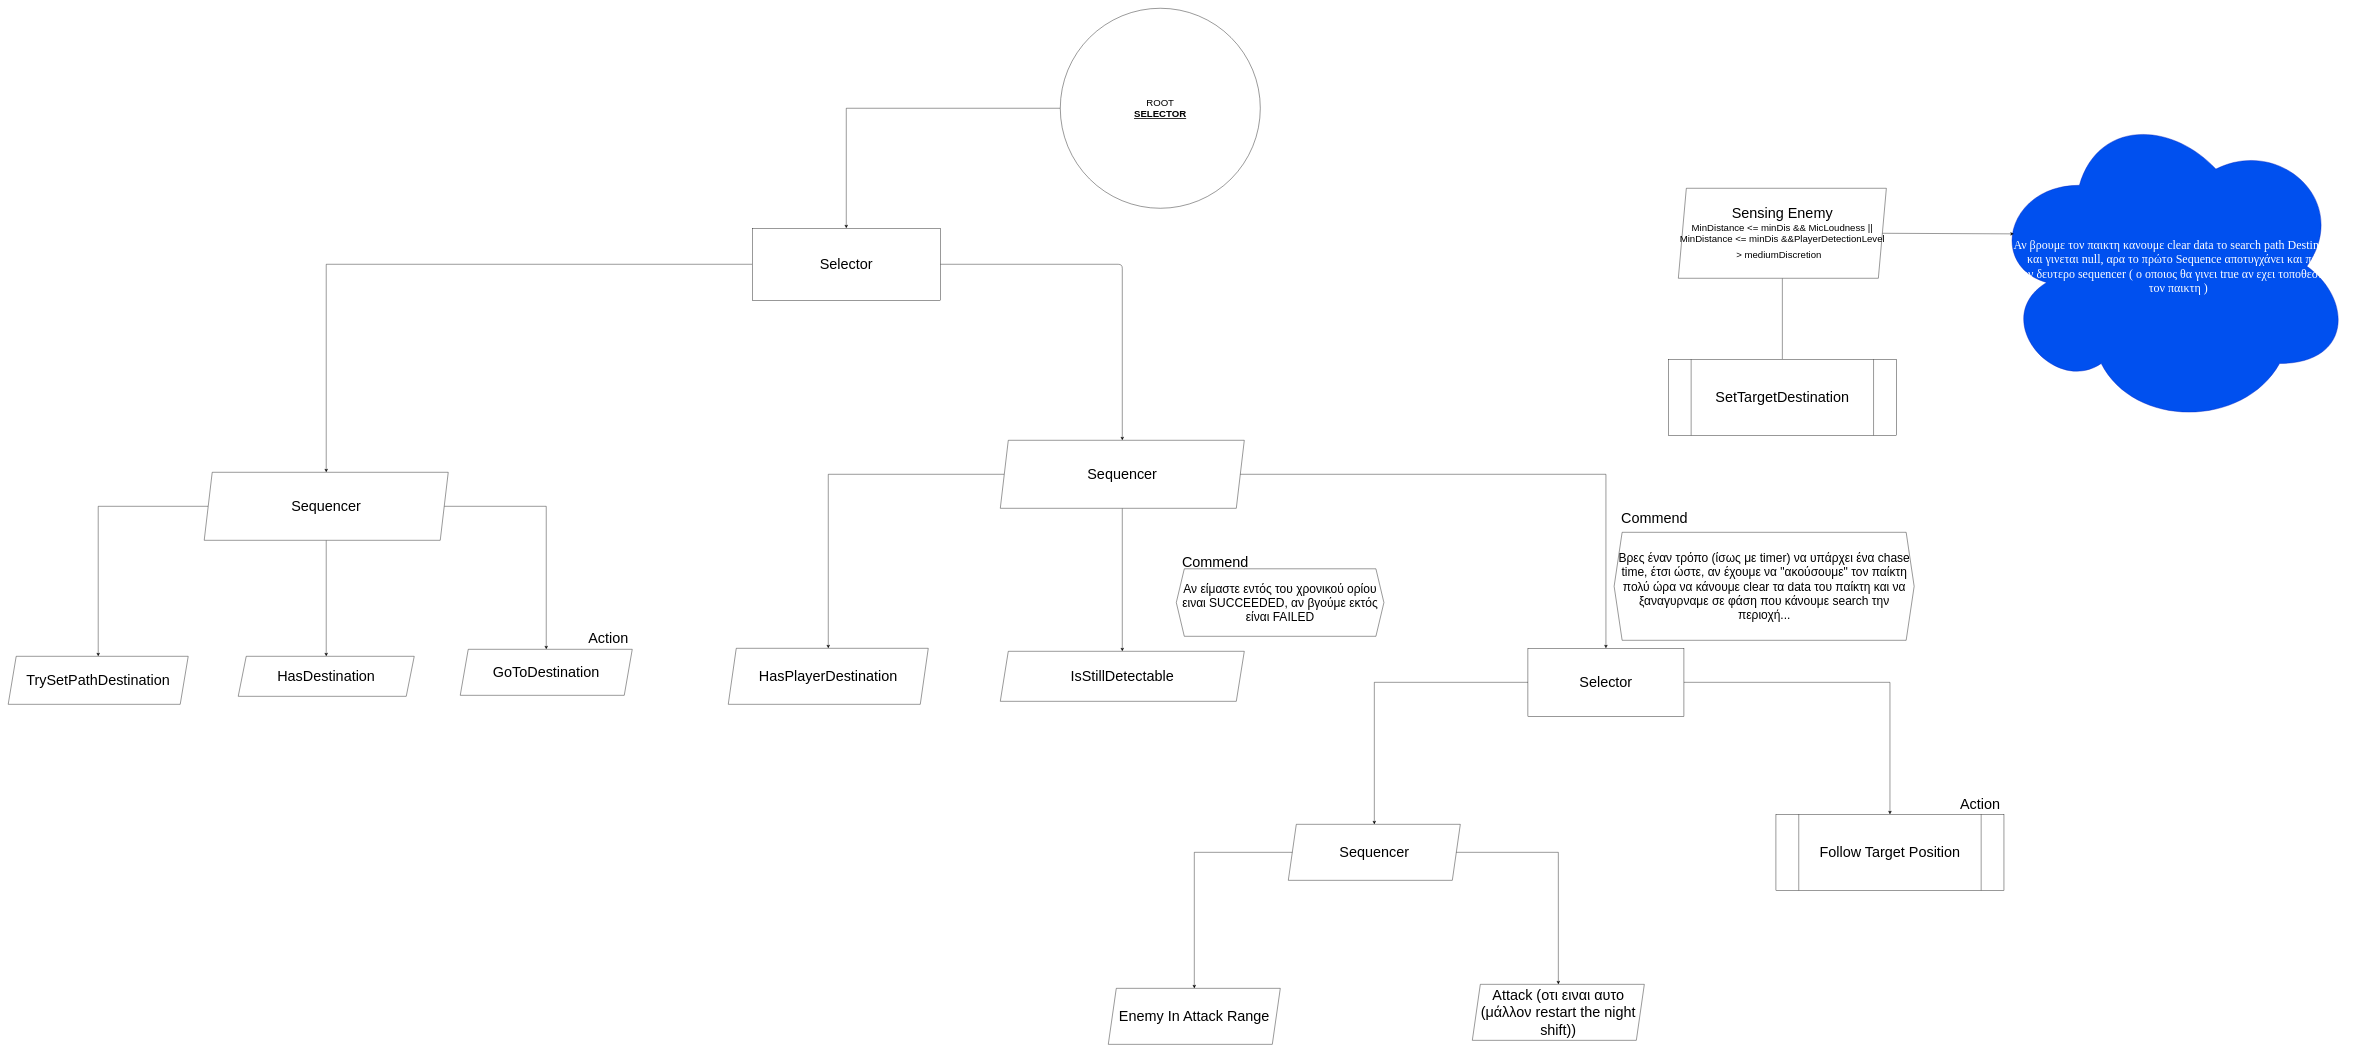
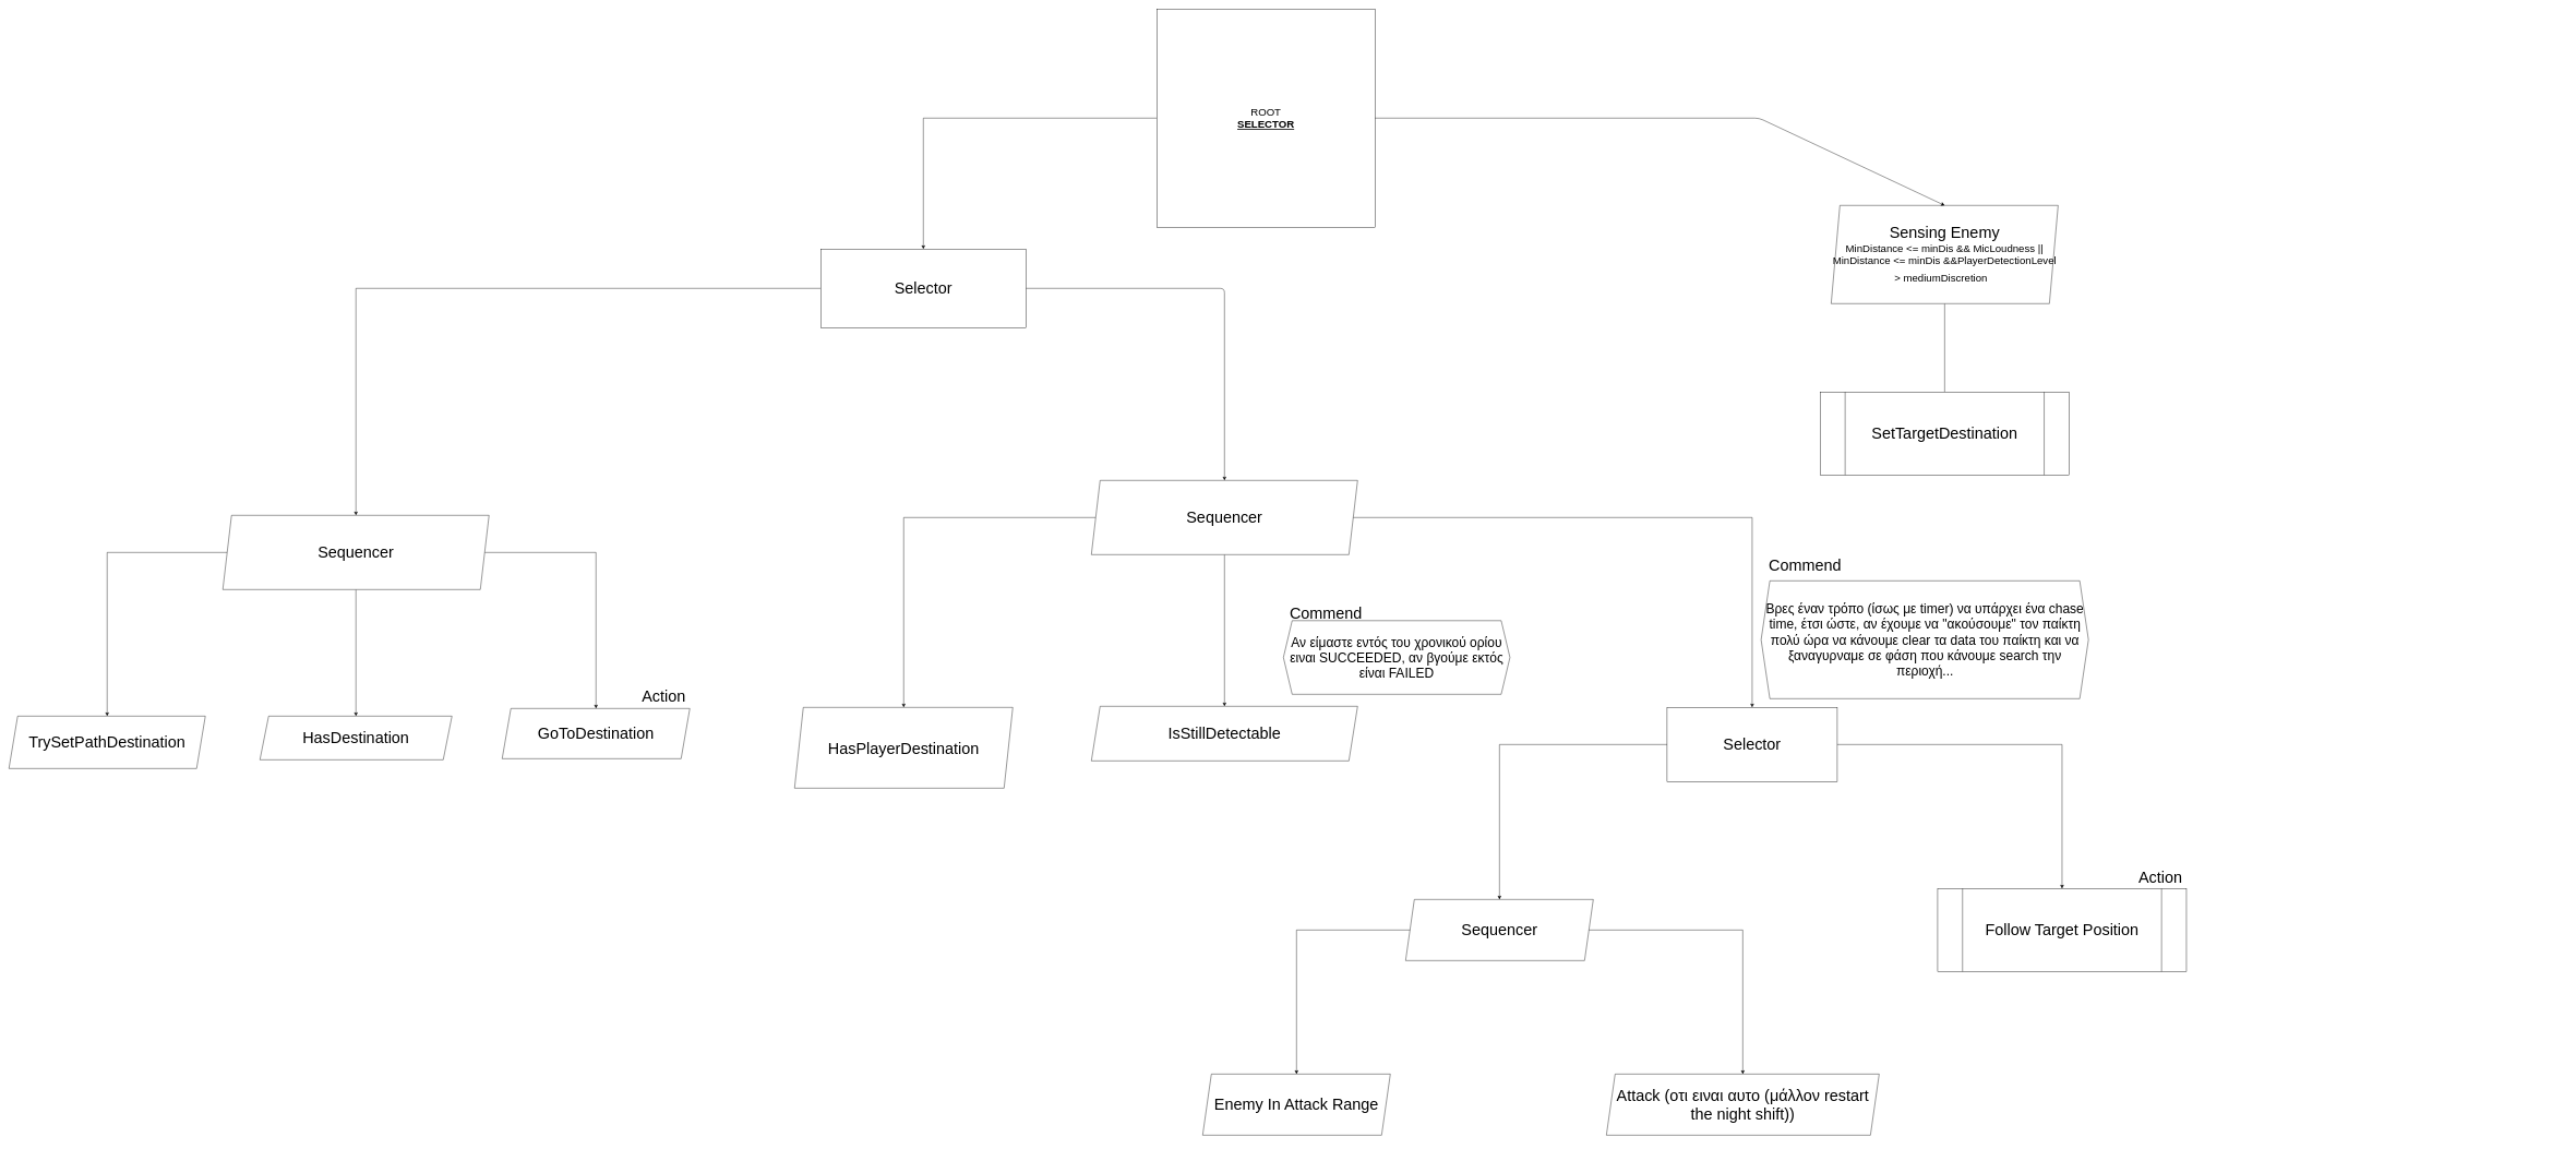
- <mxCell id="3" value="&lt;font style=&quot;font-size: 24px&quot;&gt;ROOT&lt;br&gt;&lt;b&gt;&lt;u&gt;SELECTOR&lt;/u&gt;&lt;/b&gt;&lt;/font&gt;" style="ellipse;whiteSpace=wrap;html=1;aspect=fixed;" vertex="1" parent="1"><mxGeometry x="2650" y="20" width="500" height="500" as="geometry" /></mxCell>
+ <mxCell id="3" value="&lt;font style=&quot;font-size: 24px&quot;&gt;ROOT&lt;br&gt;&lt;b&gt;&lt;u&gt;SELECTOR&lt;/u&gt;&lt;/b&gt;&lt;/font&gt;" style="whiteSpace=wrap;html=1;aspect=fixed;rounded=0;" vertex="1" parent="1"><mxGeometry x="2650" y="20" width="500" height="500" as="geometry" /></mxCell>
+ <mxCell id="6" value="" style="endArrow=classic;html=1;exitX=1;exitY=0.5;exitDx=0;exitDy=0;entryX=0.5;entryY=0;entryDx=0;entryDy=0;" edge="1" parent="1" source="3" target="5"><mxGeometry width="50" height="50" relative="1" as="geometry"><mxPoint x="2940" y="880" as="sourcePoint" /><mxPoint x="2990" y="830" as="targetPoint" /><Array as="points"><mxPoint x="4030" y="270" /></Array></mxGeometry></mxCell>
- <mxCell id="26" value="" style="endArrow=classic;html=1;exitX=1;exitY=0.5;exitDx=0;exitDy=0;entryX=0.07;entryY=0.4;entryDx=0;entryDy=0;entryPerimeter=0;" edge="1" parent="1" source="5" target="18"><mxGeometry width="50" height="50" relative="1" as="geometry"><mxPoint x="4630" y="680" as="sourcePoint" /><mxPoint x="4800" y="603" as="targetPoint" /></mxGeometry></mxCell>
- <mxCell id="18" value="&lt;blockquote style=&quot;margin: 0 0 0 40px ; border: none ; padding: 0px&quot;&gt;&lt;pre&gt;&lt;div&gt;&lt;font face=&quot;Times New Roman&quot;&gt;&lt;span style=&quot;font-size: 30px ; white-space: normal&quot;&gt;Αν βρουμε τον παικτη κανουμε clear data το search path Destination και&amp;nbsp;&lt;/span&gt;&lt;span style=&quot;white-space: normal ; font-size: 30px&quot;&gt;γινεται null, αρα το πρώτο Sequence αποτυγχάνει και πάμε στον&lt;/span&gt;&lt;/font&gt;&lt;span style=&quot;font-size: 30px ; white-space: normal ; font-family: &amp;#34;times new roman&amp;#34;&quot;&gt;&amp;nbsp;δευτερο sequencer ( ο οποιος θα γινει true αν εχει τοποθεσια για τον παικτη )&lt;/span&gt;&lt;/div&gt;&lt;/pre&gt;&lt;/blockquote&gt;" style="ellipse;shape=cloud;whiteSpace=wrap;html=1;align=center;fillColor=#0050ef;strokeColor=#001DBC;fontColor=#ffffff;" vertex="1" parent="1"><mxGeometry x="4970" y="260" width="910" height="810" as="geometry" /></mxCell>
- <mxCell id="19" value="&lt;font style=&quot;font-size: 36px&quot;&gt;HasPlayerDestination&lt;br&gt;&lt;/font&gt;" style="shape=parallelogram;perimeter=parallelogramPerimeter;whiteSpace=wrap;html=1;fixedSize=1;" vertex="1" parent="1"><mxGeometry x="1820" y="1620" width="500" height="140" as="geometry" /></mxCell>
+ <mxCell id="19" value="&lt;font style=&quot;font-size: 36px&quot;&gt;HasPlayerDestination&lt;br&gt;&lt;/font&gt;" style="shape=parallelogram;perimeter=parallelogramPerimeter;whiteSpace=wrap;html=1;fixedSize=1;" vertex="1" parent="1"><mxGeometry x="1820" y="1620" width="500" height="185" as="geometry" /></mxCell>
- <mxCell id="27" value="&lt;font style=&quot;font-size: 36px&quot;&gt;IsStillDetectable&lt;br&gt;&lt;/font&gt;" style="shape=parallelogram;perimeter=parallelogramPerimeter;whiteSpace=wrap;html=1;fixedSize=1;" vertex="1" parent="1"><mxGeometry x="2500" y="1627.5" width="610" height="125" as="geometry" /></mxCell>
+ <mxCell id="27" value="&lt;font style=&quot;font-size: 36px&quot;&gt;IsStillDetectable&lt;br&gt;&lt;/font&gt;" style="shape=parallelogram;perimeter=parallelogramPerimeter;whiteSpace=wrap;html=1;fixedSize=1;" vertex="1" parent="1"><mxGeometry x="2500" y="1617.5" width="610" height="125" as="geometry" /></mxCell>
- <mxCell id="43" value="&lt;font style=&quot;font-size: 36px&quot;&gt;Attack (οτι ειναι αυτο (μάλλον restart the night shift))&lt;/font&gt;" style="shape=parallelogram;perimeter=parallelogramPerimeter;whiteSpace=wrap;html=1;fixedSize=1;rounded=0;" vertex="1" parent="1"><mxGeometry x="3680" y="2460" width="430" height="140" as="geometry" /></mxCell>
+ <mxCell id="43" value="&lt;font style=&quot;font-size: 36px&quot;&gt;Attack (οτι ειναι αυτο (μάλλον restart the night shift))&lt;/font&gt;" style="shape=parallelogram;perimeter=parallelogramPerimeter;whiteSpace=wrap;html=1;fixedSize=1;rounded=0;" vertex="1" parent="1"><mxGeometry x="3680" y="2460" width="625" height="140" as="geometry" /></mxCell>
- <mxCell id="41" value="&lt;span style=&quot;font-size: 36px&quot;&gt;Enemy In Attack Range&lt;/span&gt;" style="shape=parallelogram;perimeter=parallelogramPerimeter;whiteSpace=wrap;html=1;fixedSize=1;rounded=0;" vertex="1" parent="1"><mxGeometry x="2770" y="2470" width="430" height="140" as="geometry" /></mxCell>
+ <mxCell id="41" value="&lt;span style=&quot;font-size: 36px&quot;&gt;Enemy In Attack Range&lt;/span&gt;" style="shape=parallelogram;perimeter=parallelogramPerimeter;whiteSpace=wrap;html=1;fixedSize=1;rounded=0;" vertex="1" parent="1"><mxGeometry x="2755" y="2460" width="430" height="140" as="geometry" /></mxCell>
